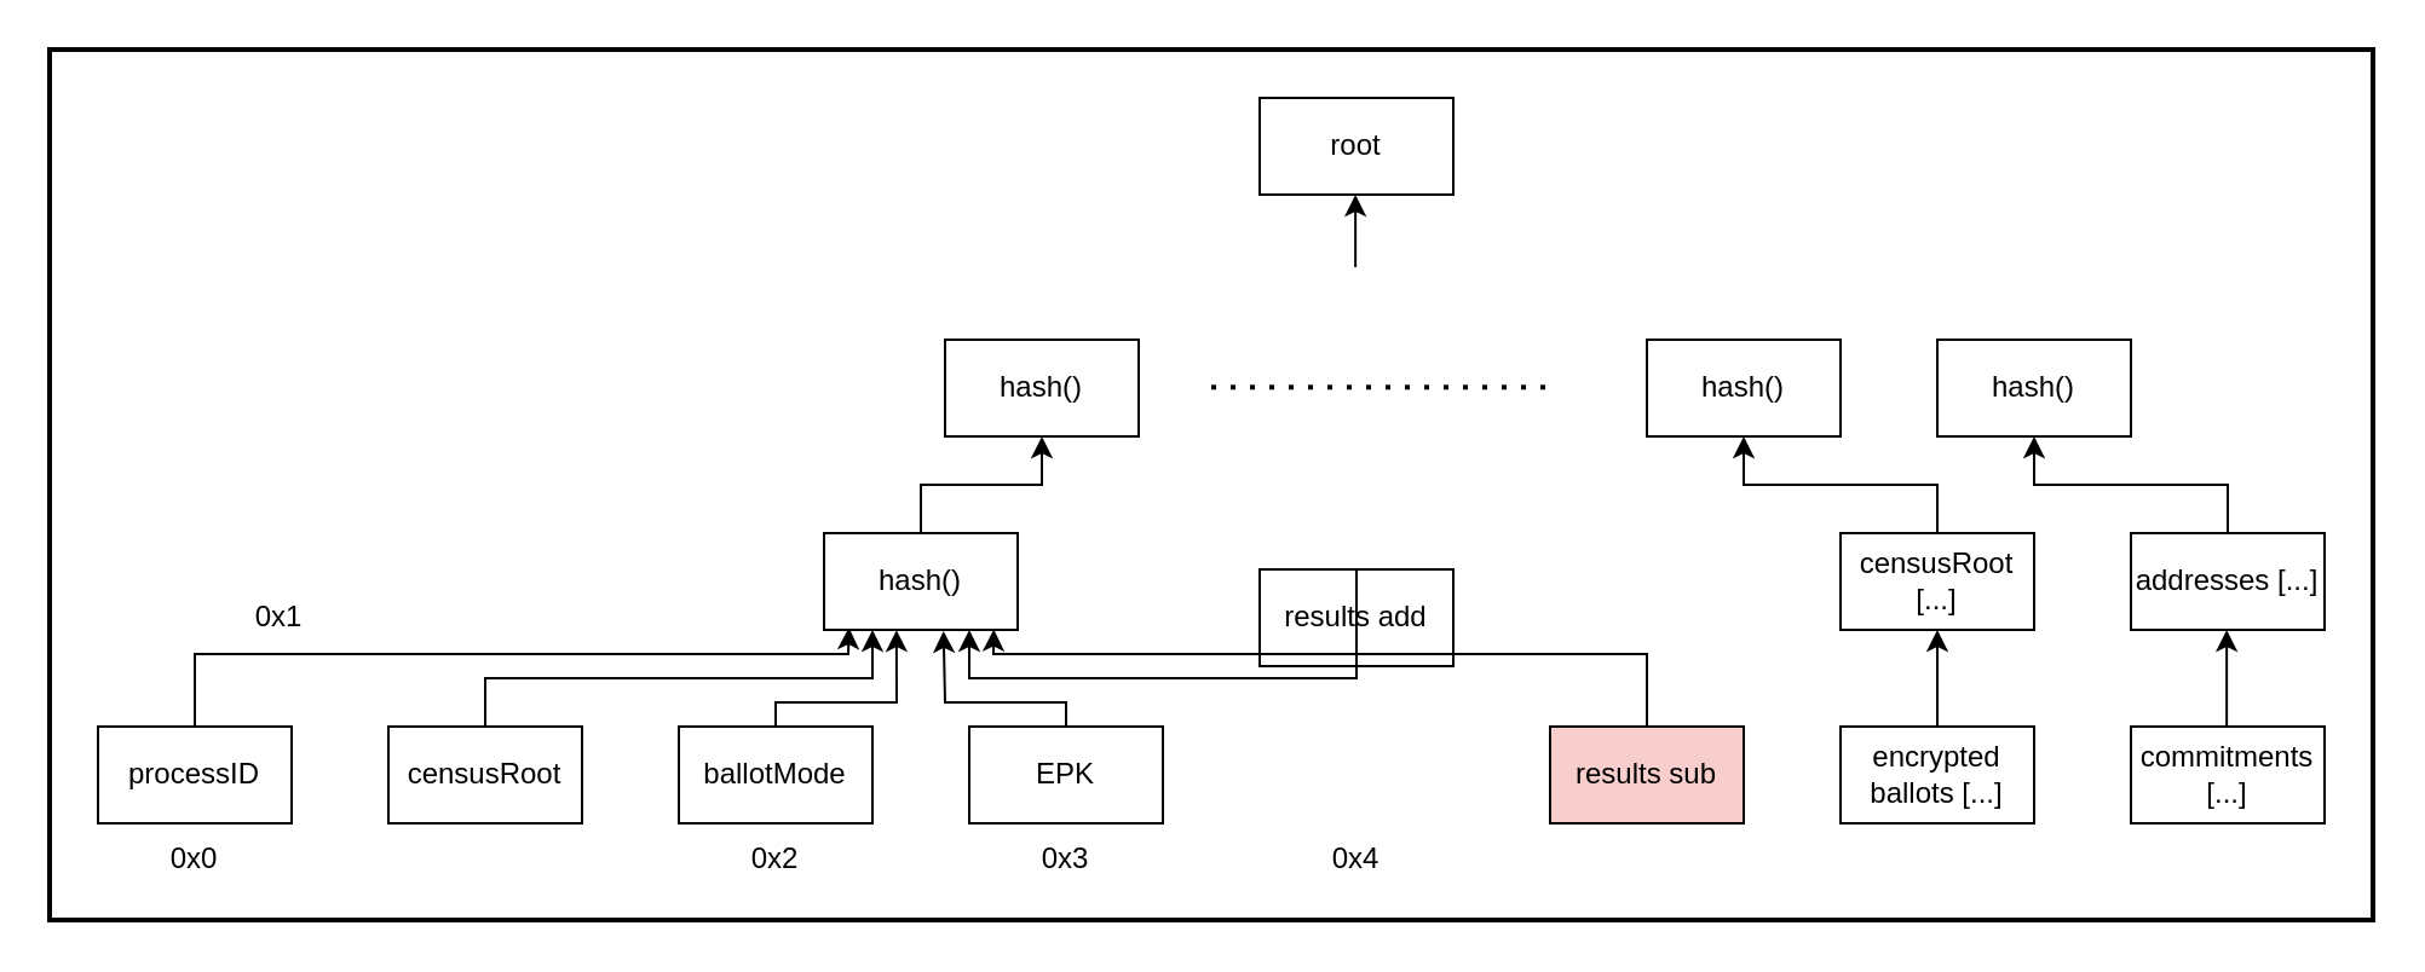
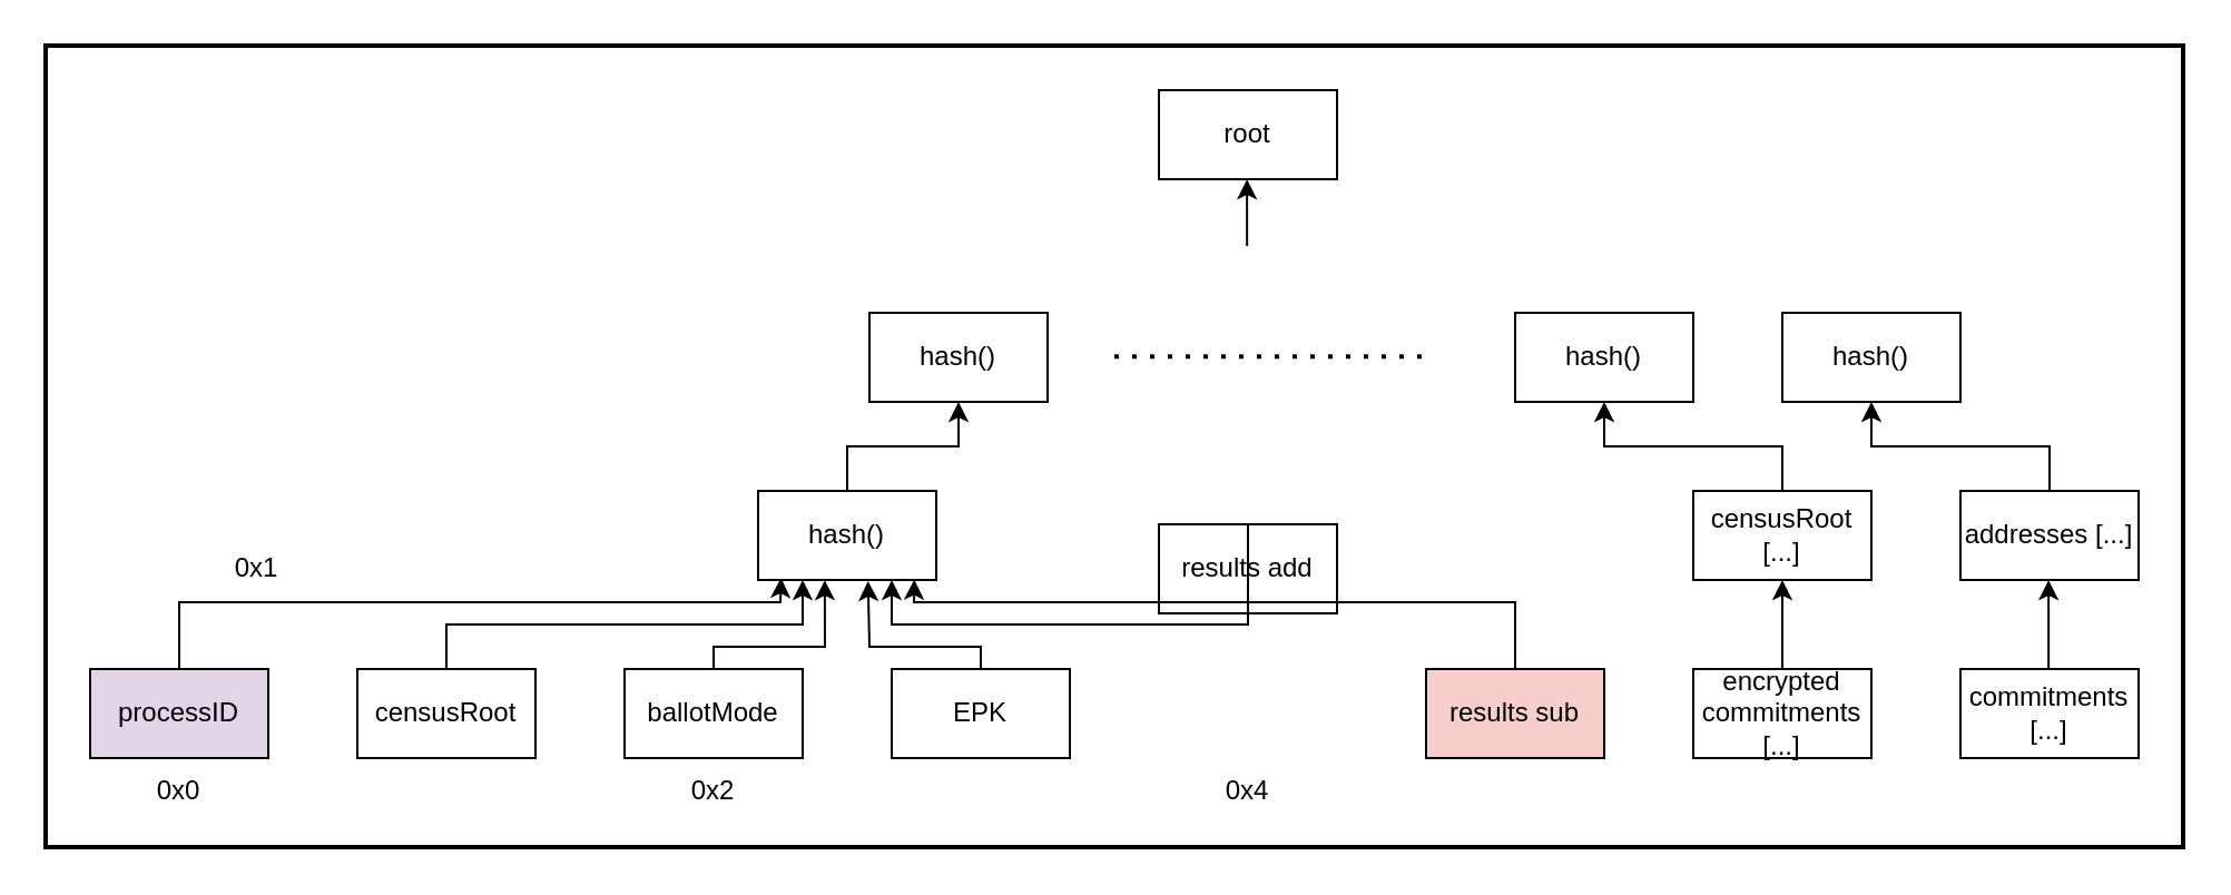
- <mxCell id="4" value="processID" style="rounded=0;whiteSpace=wrap;html=1;" vertex="1" parent="1"><mxGeometry x="40" y="300" width="80" height="40" as="geometry" /></mxCell>
+ <mxCell id="4" value="processID" style="rounded=0;whiteSpace=wrap;html=1;fillColor=#e1d5e7;" vertex="1" parent="1"><mxGeometry x="40" y="300" width="80" height="40" as="geometry" /></mxCell>
- <mxCell id="10" value="encrypted ballots [...]" style="rounded=0;whiteSpace=wrap;html=1;" vertex="1" parent="1"><mxGeometry x="760" y="300" width="80" height="40" as="geometry" /></mxCell>
+ <mxCell id="10" value="encrypted commitments [...]" style="rounded=0;whiteSpace=wrap;html=1;" vertex="1" parent="1"><mxGeometry x="760" y="300" width="80" height="40" as="geometry" /></mxCell>
- <mxCell id="34" value="0x3" style="text;html=1;align=center;verticalAlign=middle;whiteSpace=wrap;rounded=0;" vertex="1" parent="1"><mxGeometry x="410" y="340" width="60" height="30" as="geometry" /></mxCell>
